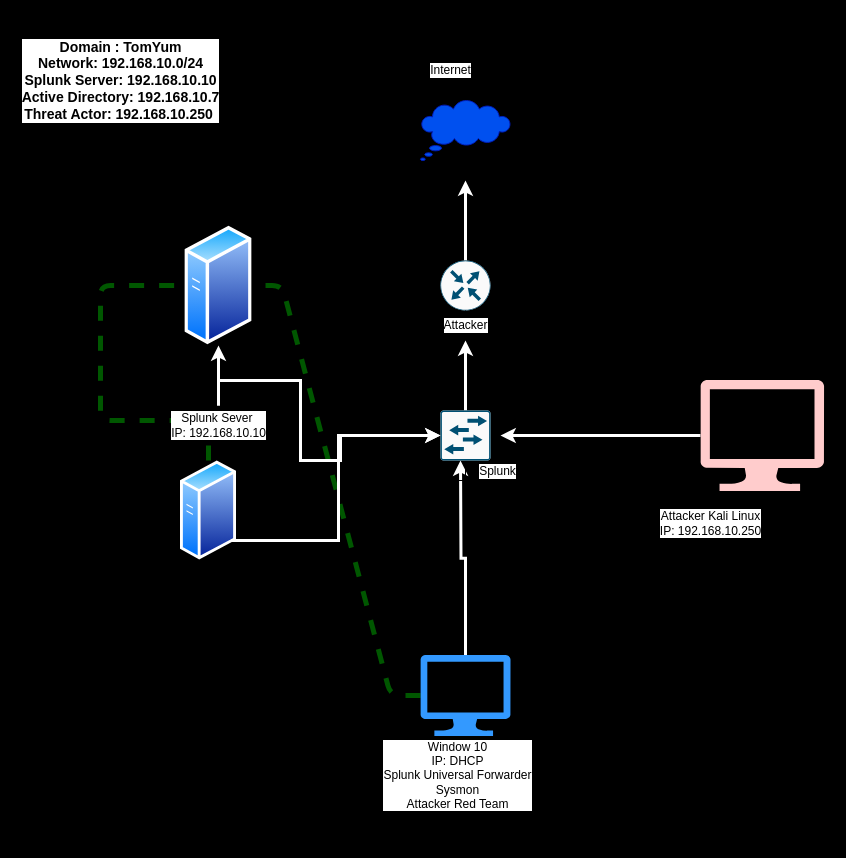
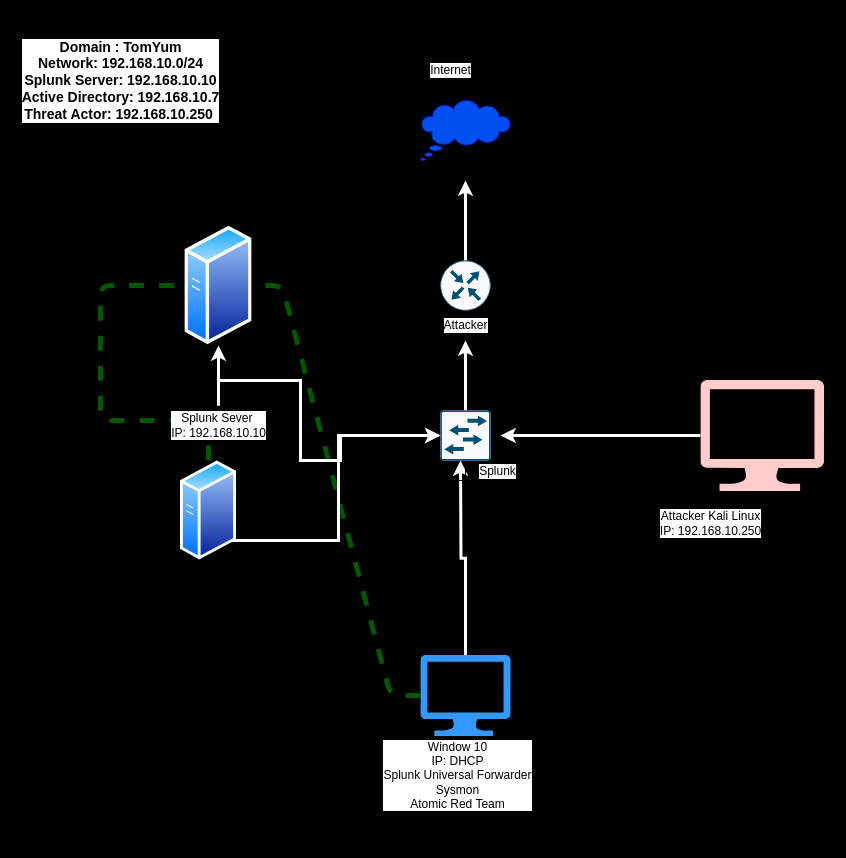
- <mxCell id="22" value="Window 10&lt;div&gt;IP: DHCP&lt;/div&gt;&lt;div&gt;Splunk Universal Forwarder&lt;br&gt;Sysmon&lt;/div&gt;&lt;div&gt;Attacker Red Team&lt;/div&gt;" style="text;html=1;align=center;verticalAlign=middle;resizable=0;points=[];autosize=1;strokeColor=none;fillColor=none;fontFamily=Helvetica;fontSize=12;fontColor=default;labelBackgroundColor=default;" vertex="1" parent="1"><mxGeometry x="377" y="715.4" width="160" height="120" as="geometry" /></mxCell>
+ <mxCell id="22" value="Window 10&lt;div&gt;IP: DHCP&lt;/div&gt;&lt;div&gt;Splunk Universal Forwarder&lt;br&gt;Sysmon&lt;/div&gt;&lt;div&gt;Atomic Red Team&lt;/div&gt;" style="text;html=1;align=center;verticalAlign=middle;resizable=0;points=[];autosize=1;strokeColor=none;fillColor=none;fontFamily=Helvetica;fontSize=12;fontColor=default;labelBackgroundColor=default;" vertex="1" parent="1"><mxGeometry x="377" y="715.4" width="160" height="120" as="geometry" /></mxCell>
